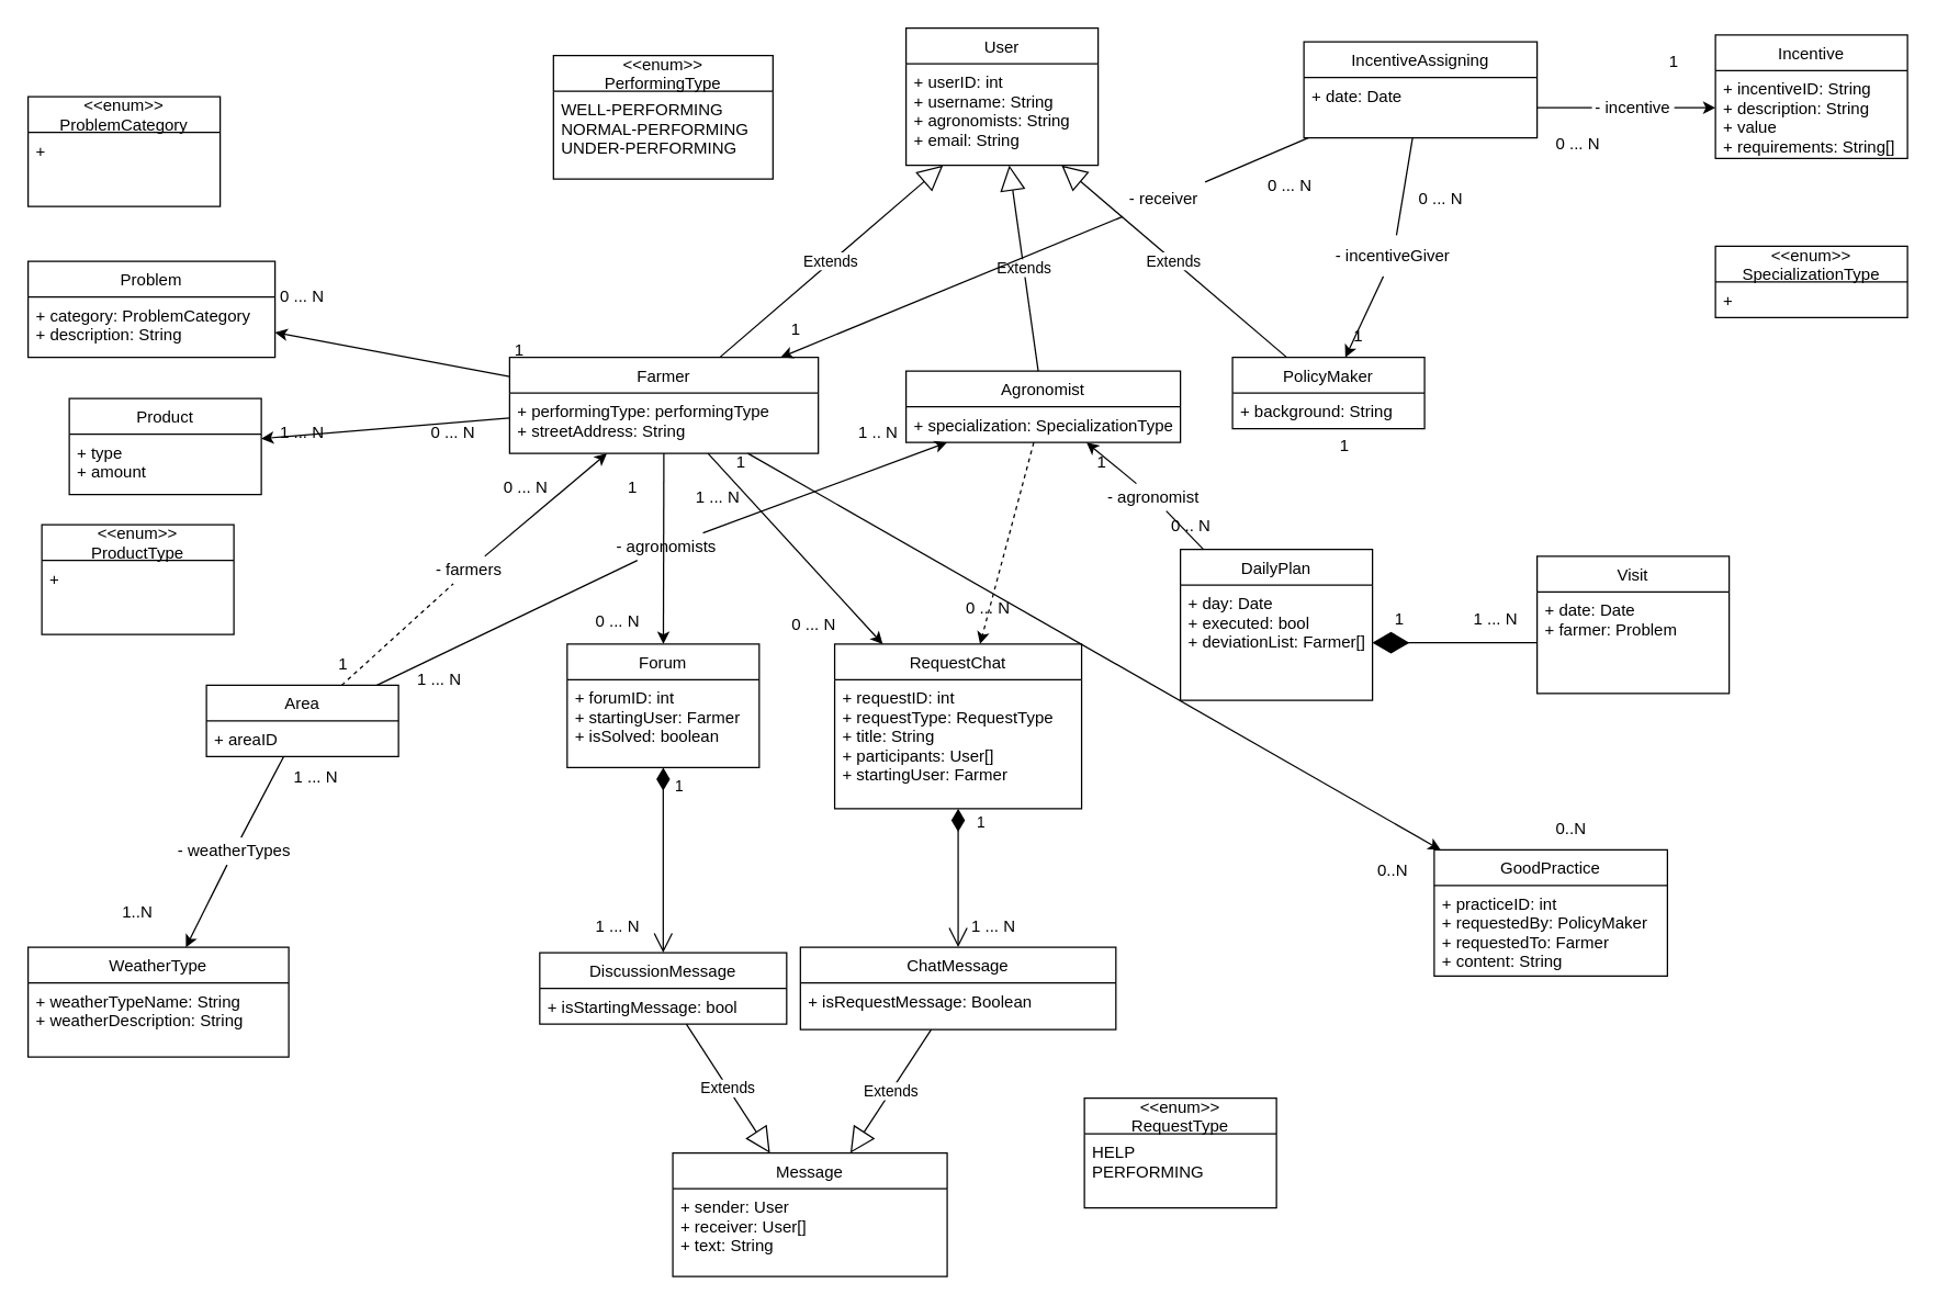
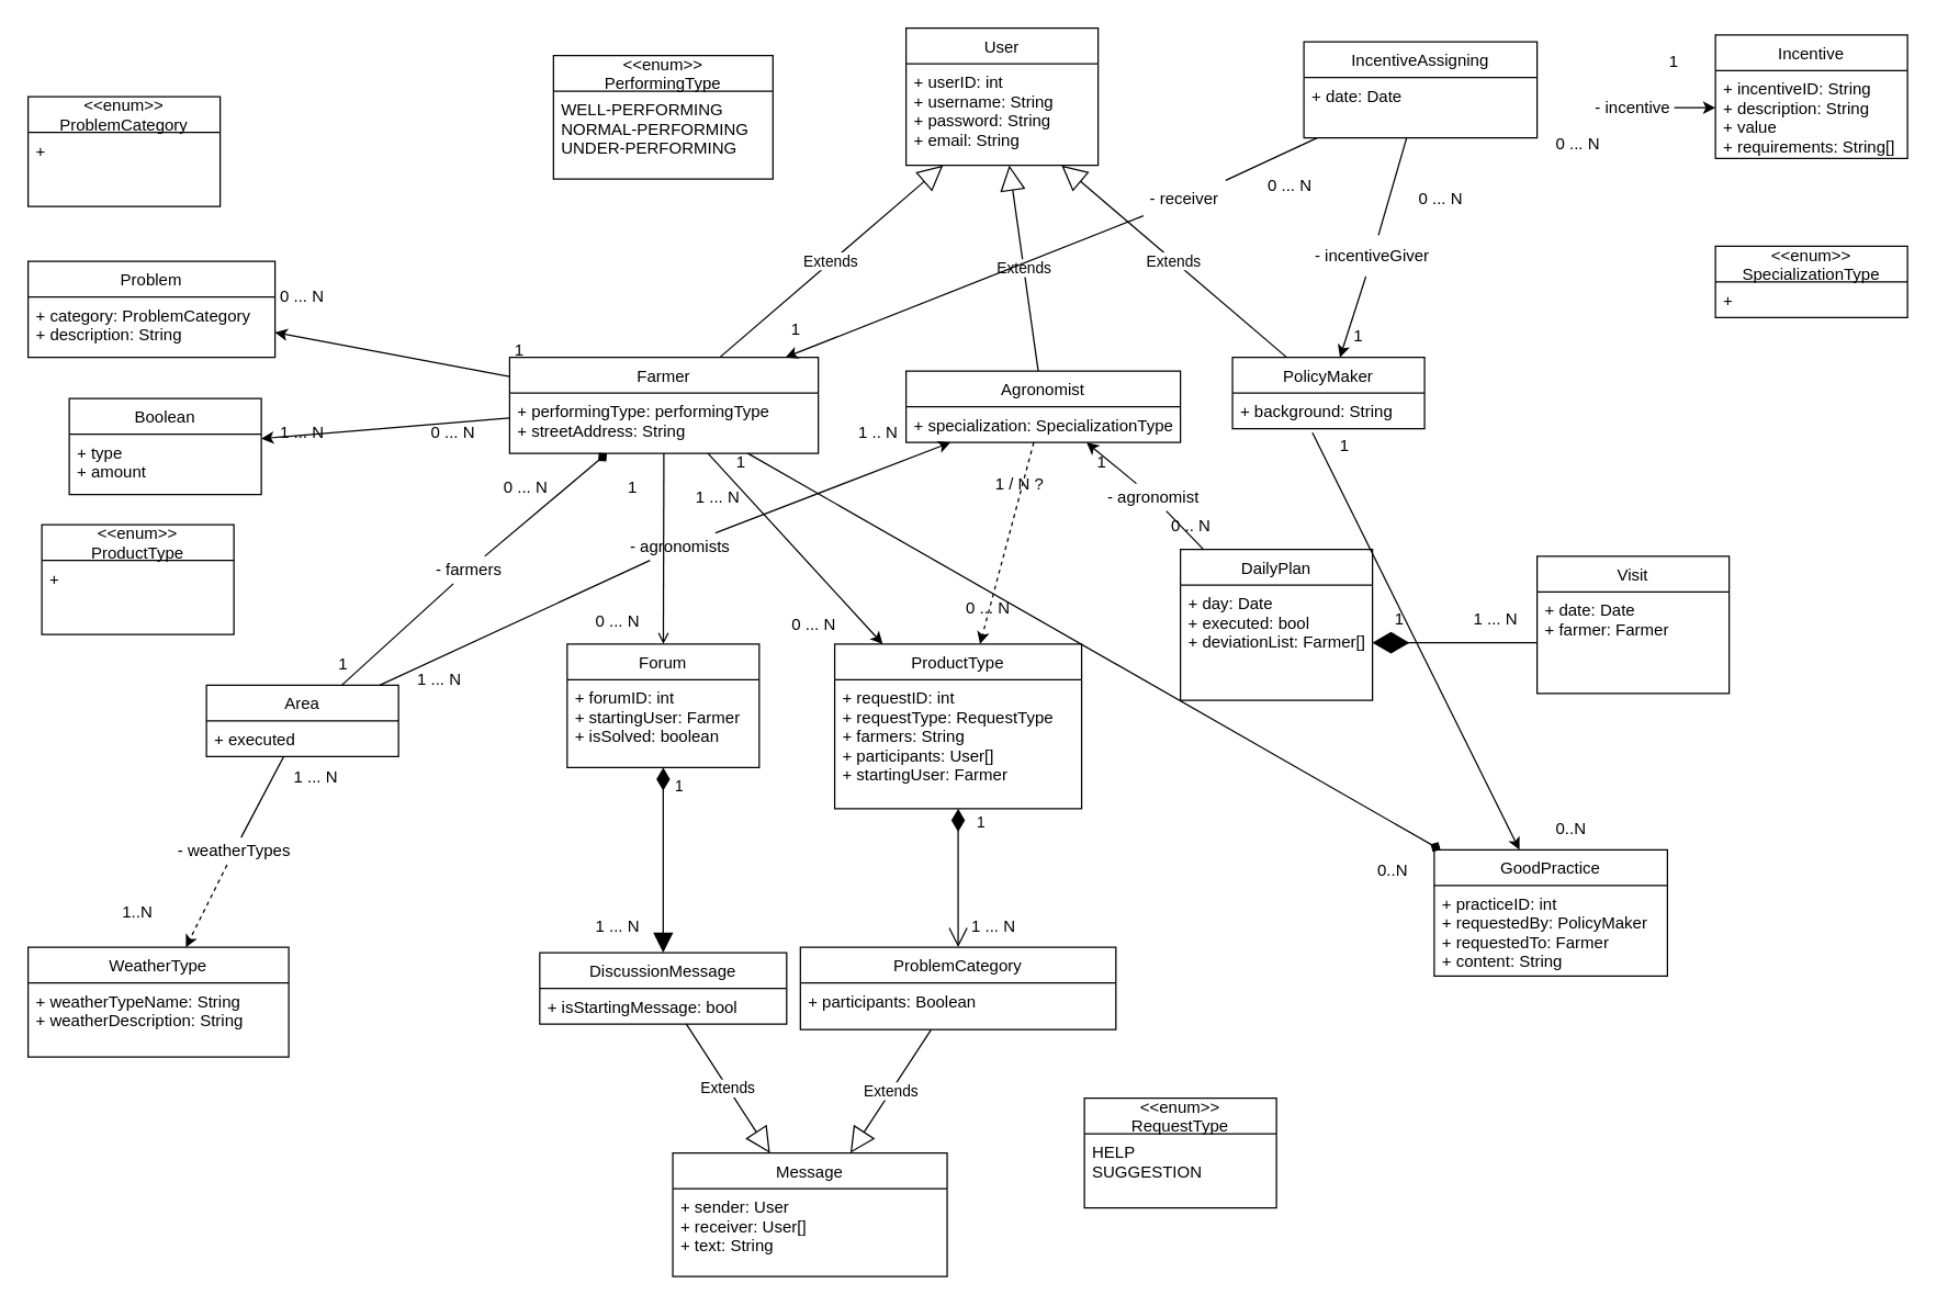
- <mxCell id="7" value="+ userID: int&#10;+ username: String&#10;+ agronomists: String&#10;+ email: String" style="text;strokeColor=none;fillColor=none;align=left;verticalAlign=top;spacingLeft=4;spacingRight=4;overflow=hidden;rotatable=0;points=[[0,0.5],[1,0.5]];portConstraint=eastwest;" parent="6" vertex="1"><mxGeometry y="26" width="140" height="74" as="geometry" /></mxCell>
+ <mxCell id="7" value="+ userID: int&#10;+ username: String&#10;+ password: String&#10;+ email: String" style="text;strokeColor=none;fillColor=none;align=left;verticalAlign=top;spacingLeft=4;spacingRight=4;overflow=hidden;rotatable=0;points=[[0,0.5],[1,0.5]];portConstraint=eastwest;" parent="6" vertex="1"><mxGeometry y="26" width="140" height="74" as="geometry" /></mxCell>
- <mxCell id="96" value="" style="edgeStyle=orthogonalEdgeStyle;rounded=0;orthogonalLoop=1;jettySize=auto;html=1;endArrow=none;" parent="1" source="80" target="95" edge="1"><mxGeometry relative="1" as="geometry"><mxPoint x="1120" y="88" as="sourcePoint" /><mxPoint x="1250" y="65" as="targetPoint" /></mxGeometry></mxCell>
- <mxCell id="91" value="- receiver" style="text;html=1;strokeColor=none;fillColor=none;align=center;verticalAlign=middle;whiteSpace=wrap;rounded=0;" parent="1" vertex="1"><mxGeometry x="817.96" y="130" width="60" height="30" as="geometry" /></mxCell>
+ <mxCell id="91" value="- receiver" style="text;html=1;strokeColor=none;fillColor=none;align=center;verticalAlign=middle;whiteSpace=wrap;rounded=0;" parent="1" vertex="1"><mxGeometry x="832.96" y="130" width="60" height="30" as="geometry" /></mxCell>
- <mxCell id="93" value="- incentiveGiver" style="text;html=1;strokeColor=none;fillColor=none;align=center;verticalAlign=middle;whiteSpace=wrap;rounded=0;" parent="1" vertex="1"><mxGeometry x="965" y="171" width="100" height="30" as="geometry" /></mxCell>
+ <mxCell id="93" value="- incentiveGiver" style="text;html=1;strokeColor=none;fillColor=none;align=center;verticalAlign=middle;whiteSpace=wrap;rounded=0;" parent="1" vertex="1"><mxGeometry x="950" y="171" width="100" height="30" as="geometry" /></mxCell>
- <mxCell id="53" value="Product" style="swimlane;fontStyle=0;childLayout=stackLayout;horizontal=1;startSize=26;fillColor=none;horizontalStack=0;resizeParent=1;resizeParentMax=0;resizeLast=0;collapsible=1;marginBottom=0;" parent="1" vertex="1"><mxGeometry x="50" y="290" width="140" height="70" as="geometry" /></mxCell>
+ <mxCell id="53" value="Boolean" style="swimlane;fontStyle=0;childLayout=stackLayout;horizontal=1;startSize=26;fillColor=none;horizontalStack=0;resizeParent=1;resizeParentMax=0;resizeLast=0;collapsible=1;marginBottom=0;" parent="1" vertex="1"><mxGeometry x="50" y="290" width="140" height="70" as="geometry" /></mxCell>
- <mxCell id="109" value="" style="endArrow=classic;html=1;rounded=0;startArrow=none;" parent="1" source="110" target="4" edge="1"><mxGeometry width="50" height="50" relative="1" as="geometry"><mxPoint x="520" y="530" as="sourcePoint" /><mxPoint x="570" y="480" as="targetPoint" /></mxGeometry></mxCell>
+ <mxCell id="109" value="" style="endArrow=diamond;html=1;rounded=0;startArrow=none;" parent="1" source="110" target="4" edge="1"><mxGeometry width="50" height="50" relative="1" as="geometry"><mxPoint x="520" y="530" as="sourcePoint" /><mxPoint x="570" y="480" as="targetPoint" /></mxGeometry></mxCell>
+ <mxCell id="67" value="1 / N ?" style="text;html=1;strokeColor=none;fillColor=none;align=center;verticalAlign=middle;whiteSpace=wrap;rounded=0;" parent="1" vertex="1"><mxGeometry x="712.96" y="338" width="60" height="30" as="geometry" /></mxCell>
- <mxCell id="112" value="- agronomists" style="text;html=1;align=center;verticalAlign=middle;resizable=0;points=[];autosize=1;strokeColor=none;fillColor=none;" parent="1" vertex="1"><mxGeometry x="440" y="388" width="90" height="20" as="geometry" /></mxCell>
+ <mxCell id="112" value="- agronomists" style="text;html=1;align=center;verticalAlign=middle;resizable=0;points=[];autosize=1;strokeColor=none;fillColor=none;" parent="1" vertex="1"><mxGeometry x="450" y="388" width="90" height="20" as="geometry" /></mxCell>
- <mxCell id="30" value="+ date: Date&#10;+ farmer: Problem" style="text;strokeColor=none;fillColor=none;align=left;verticalAlign=top;spacingLeft=4;spacingRight=4;overflow=hidden;rotatable=0;points=[[0,0.5],[1,0.5]];portConstraint=eastwest;" parent="29" vertex="1"><mxGeometry y="26" width="140" height="74" as="geometry" /></mxCell>
+ <mxCell id="30" value="+ date: Date&#10;+ farmer: Farmer" style="text;strokeColor=none;fillColor=none;align=left;verticalAlign=top;spacingLeft=4;spacingRight=4;overflow=hidden;rotatable=0;points=[[0,0.5],[1,0.5]];portConstraint=eastwest;" parent="29" vertex="1"><mxGeometry y="26" width="140" height="74" as="geometry" /></mxCell>
- <mxCell id="45" value="" style="endArrow=classic;html=1;rounded=0;" parent="1" source="4" target="40" edge="1"><mxGeometry width="50" height="50" relative="1" as="geometry"><mxPoint x="730" y="600" as="sourcePoint" /><mxPoint x="780" y="550" as="targetPoint" /></mxGeometry></mxCell>
+ <mxCell id="45" value="" style="endArrow=open;html=1;rounded=0;" parent="1" source="4" target="40" edge="1"><mxGeometry width="50" height="50" relative="1" as="geometry"><mxPoint x="730" y="600" as="sourcePoint" /><mxPoint x="780" y="550" as="targetPoint" /></mxGeometry></mxCell>
- <mxCell id="111" value="" style="endArrow=none;html=1;rounded=0;dashed=1;" parent="1" source="15" target="110" edge="1"><mxGeometry width="50" height="50" relative="1" as="geometry"><mxPoint x="249.789" y="499" as="sourcePoint" /><mxPoint x="443.419" y="330" as="targetPoint" /></mxGeometry></mxCell>
+ <mxCell id="111" value="" style="endArrow=none;html=1;rounded=0;" parent="1" source="15" target="110" edge="1"><mxGeometry width="50" height="50" relative="1" as="geometry"><mxPoint x="249.789" y="499" as="sourcePoint" /><mxPoint x="443.419" y="330" as="targetPoint" /></mxGeometry></mxCell>
- <mxCell id="43" value="RequestChat" style="swimlane;fontStyle=0;childLayout=stackLayout;horizontal=1;startSize=26;fillColor=none;horizontalStack=0;resizeParent=1;resizeParentMax=0;resizeLast=0;collapsible=1;marginBottom=0;" parent="1" vertex="1"><mxGeometry x="607.96" y="469" width="180" height="120" as="geometry" /></mxCell>
+ <mxCell id="43" value="ProductType" style="swimlane;fontStyle=0;childLayout=stackLayout;horizontal=1;startSize=26;fillColor=none;horizontalStack=0;resizeParent=1;resizeParentMax=0;resizeLast=0;collapsible=1;marginBottom=0;" parent="1" vertex="1"><mxGeometry x="607.96" y="469" width="180" height="120" as="geometry" /></mxCell>
- <mxCell id="44" value="+ requestID: int&#10;+ requestType: RequestType&#10;+ title: String&#10;+ participants: User[]&#10;+ startingUser: Farmer" style="text;strokeColor=none;fillColor=none;align=left;verticalAlign=top;spacingLeft=4;spacingRight=4;overflow=hidden;rotatable=0;points=[[0,0.5],[1,0.5]];portConstraint=eastwest;" parent="43" vertex="1"><mxGeometry y="26" width="180" height="94" as="geometry" /></mxCell>
+ <mxCell id="44" value="+ requestID: int&#10;+ requestType: RequestType&#10;+ farmers: String&#10;+ participants: User[]&#10;+ startingUser: Farmer" style="text;strokeColor=none;fillColor=none;align=left;verticalAlign=top;spacingLeft=4;spacingRight=4;overflow=hidden;rotatable=0;points=[[0,0.5],[1,0.5]];portConstraint=eastwest;" parent="43" vertex="1"><mxGeometry y="26" width="180" height="94" as="geometry" /></mxCell>
+ <mxCell id="101" value="" style="endArrow=classic;html=1;rounded=0;exitX=0.416;exitY=1.11;exitDx=0;exitDy=0;exitPerimeter=0;" parent="1" source="11" target="74" edge="1"><mxGeometry width="50" height="50" relative="1" as="geometry"><mxPoint x="1088.323" y="260" as="sourcePoint" /><mxPoint x="1190" y="730" as="targetPoint" /></mxGeometry></mxCell>
- <mxCell id="16" value="+ areaID" style="text;strokeColor=none;fillColor=none;align=left;verticalAlign=top;spacingLeft=4;spacingRight=4;overflow=hidden;rotatable=0;points=[[0,0.5],[1,0.5]];portConstraint=eastwest;" parent="15" vertex="1"><mxGeometry y="26" width="140" height="26" as="geometry" /></mxCell>
+ <mxCell id="16" value="+ executed" style="text;strokeColor=none;fillColor=none;align=left;verticalAlign=top;spacingLeft=4;spacingRight=4;overflow=hidden;rotatable=0;points=[[0,0.5],[1,0.5]];portConstraint=eastwest;" parent="15" vertex="1"><mxGeometry y="26" width="140" height="26" as="geometry" /></mxCell>
- <mxCell id="87" value="" style="endArrow=classic;html=1;rounded=0;" parent="1" source="4" target="74" edge="1"><mxGeometry width="50" height="50" relative="1" as="geometry"><mxPoint x="490" y="330" as="sourcePoint" /><mxPoint x="540" y="280" as="targetPoint" /></mxGeometry></mxCell>
+ <mxCell id="87" value="" style="endArrow=diamond;html=1;rounded=0;" parent="1" source="4" target="74" edge="1"><mxGeometry width="50" height="50" relative="1" as="geometry"><mxPoint x="490" y="330" as="sourcePoint" /><mxPoint x="540" y="280" as="targetPoint" /></mxGeometry></mxCell>
- <mxCell id="104" value="" style="endArrow=classic;html=1;rounded=0;startArrow=none;" parent="1" source="105" target="97" edge="1"><mxGeometry width="50" height="50" relative="1" as="geometry"><mxPoint x="600" y="600" as="sourcePoint" /><mxPoint x="650" y="550" as="targetPoint" /></mxGeometry></mxCell>
+ <mxCell id="104" value="" style="endArrow=classic;html=1;rounded=0;startArrow=none;dashed=1;" parent="1" source="105" target="97" edge="1"><mxGeometry width="50" height="50" relative="1" as="geometry"><mxPoint x="600" y="600" as="sourcePoint" /><mxPoint x="650" y="550" as="targetPoint" /></mxGeometry></mxCell>
- <mxCell id="42" value="1" style="endArrow=open;html=1;endSize=12;startArrow=diamondThin;startSize=14;startFill=1;edgeStyle=orthogonalEdgeStyle;align=left;verticalAlign=bottom;rounded=0;" parent="1" source="40" target="19" edge="1"><mxGeometry x="-0.657" y="7" relative="1" as="geometry"><mxPoint x="910" y="540" as="sourcePoint" /><mxPoint x="830" y="550" as="targetPoint" /><mxPoint as="offset" /></mxGeometry></mxCell>
+ <mxCell id="42" value="1" style="endArrow=block;html=1;endSize=12;startArrow=diamondThin;startSize=14;startFill=1;edgeStyle=orthogonalEdgeStyle;align=left;verticalAlign=bottom;rounded=0;" parent="1" source="40" target="19" edge="1"><mxGeometry x="-0.657" y="7" relative="1" as="geometry"><mxPoint x="910" y="540" as="sourcePoint" /><mxPoint x="830" y="550" as="targetPoint" /><mxPoint as="offset" /></mxGeometry></mxCell>
- <mxCell id="17" value="ChatMessage" style="swimlane;fontStyle=0;childLayout=stackLayout;horizontal=1;startSize=26;fillColor=none;horizontalStack=0;resizeParent=1;resizeParentMax=0;resizeLast=0;collapsible=1;marginBottom=0;" parent="1" vertex="1"><mxGeometry x="582.96" y="690" width="230" height="60" as="geometry" /></mxCell>
+ <mxCell id="17" value="ProblemCategory" style="swimlane;fontStyle=0;childLayout=stackLayout;horizontal=1;startSize=26;fillColor=none;horizontalStack=0;resizeParent=1;resizeParentMax=0;resizeLast=0;collapsible=1;marginBottom=0;" parent="1" vertex="1"><mxGeometry x="582.96" y="690" width="230" height="60" as="geometry" /></mxCell>
- <mxCell id="18" value="+ isRequestMessage: Boolean" style="text;strokeColor=none;fillColor=none;align=left;verticalAlign=top;spacingLeft=4;spacingRight=4;overflow=hidden;rotatable=0;points=[[0,0.5],[1,0.5]];portConstraint=eastwest;" parent="17" vertex="1"><mxGeometry y="26" width="230" height="34" as="geometry" /></mxCell>
+ <mxCell id="18" value="+ participants: Boolean" style="text;strokeColor=none;fillColor=none;align=left;verticalAlign=top;spacingLeft=4;spacingRight=4;overflow=hidden;rotatable=0;points=[[0,0.5],[1,0.5]];portConstraint=eastwest;" parent="17" vertex="1"><mxGeometry y="26" width="230" height="34" as="geometry" /></mxCell>
- <mxCell id="24" value="HELP&#10;PERFORMING" style="text;strokeColor=none;fillColor=none;align=left;verticalAlign=top;spacingLeft=4;spacingRight=4;overflow=hidden;rotatable=0;points=[[0,0.5],[1,0.5]];portConstraint=eastwest;" parent="23" vertex="1"><mxGeometry y="26" width="140" height="54" as="geometry" /></mxCell>
+ <mxCell id="24" value="HELP&#10;SUGGESTION" style="text;strokeColor=none;fillColor=none;align=left;verticalAlign=top;spacingLeft=4;spacingRight=4;overflow=hidden;rotatable=0;points=[[0,0.5],[1,0.5]];portConstraint=eastwest;" parent="23" vertex="1"><mxGeometry y="26" width="140" height="54" as="geometry" /></mxCell>
